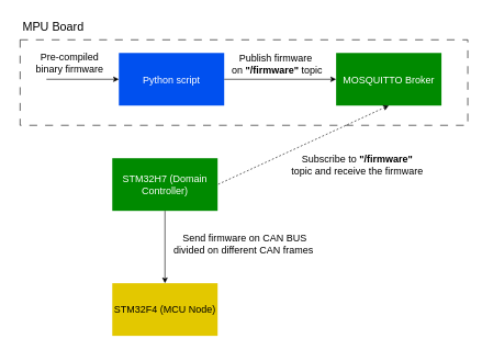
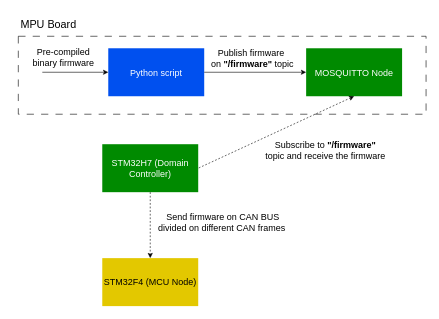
- <mxCell id="9" value="&lt;font style=&quot;font-size: 15px;&quot;&gt;MOSQUITTO Broker&lt;/font&gt;" style="rounded=0;whiteSpace=wrap;html=1;fillColor=#008a00;fontColor=#ffffff;strokeColor=none;" vertex="1" parent="1"><mxGeometry x="510" y="80" width="160" height="80" as="geometry" /></mxCell>
+ <mxCell id="9" value="&lt;font style=&quot;font-size: 15px;&quot;&gt;MOSQUITTO Node&lt;/font&gt;" style="rounded=0;whiteSpace=wrap;html=1;fillColor=#008a00;fontColor=#ffffff;strokeColor=none;" vertex="1" parent="1"><mxGeometry x="510" y="80" width="160" height="80" as="geometry" /></mxCell>
- <mxCell id="13" value="" style="endArrow=classic;html=1;rounded=0;exitX=0.5;exitY=1;exitDx=0;exitDy=0;entryX=0.5;entryY=0;entryDx=0;entryDy=0;" edge="1" parent="1" source="8" target="12"><mxGeometry width="50" height="50" relative="1" as="geometry"><mxPoint x="249.62" y="330" as="sourcePoint" /><mxPoint x="249.62" y="390" as="targetPoint" /></mxGeometry></mxCell>
+ <mxCell id="13" value="" style="endArrow=classic;html=1;rounded=0;exitX=0.5;exitY=1;exitDx=0;exitDy=0;entryX=0.5;entryY=0;entryDx=0;entryDy=0;dashed=1;" edge="1" parent="1" source="8" target="12"><mxGeometry width="50" height="50" relative="1" as="geometry"><mxPoint x="249.62" y="330" as="sourcePoint" /><mxPoint x="249.62" y="390" as="targetPoint" /></mxGeometry></mxCell>
